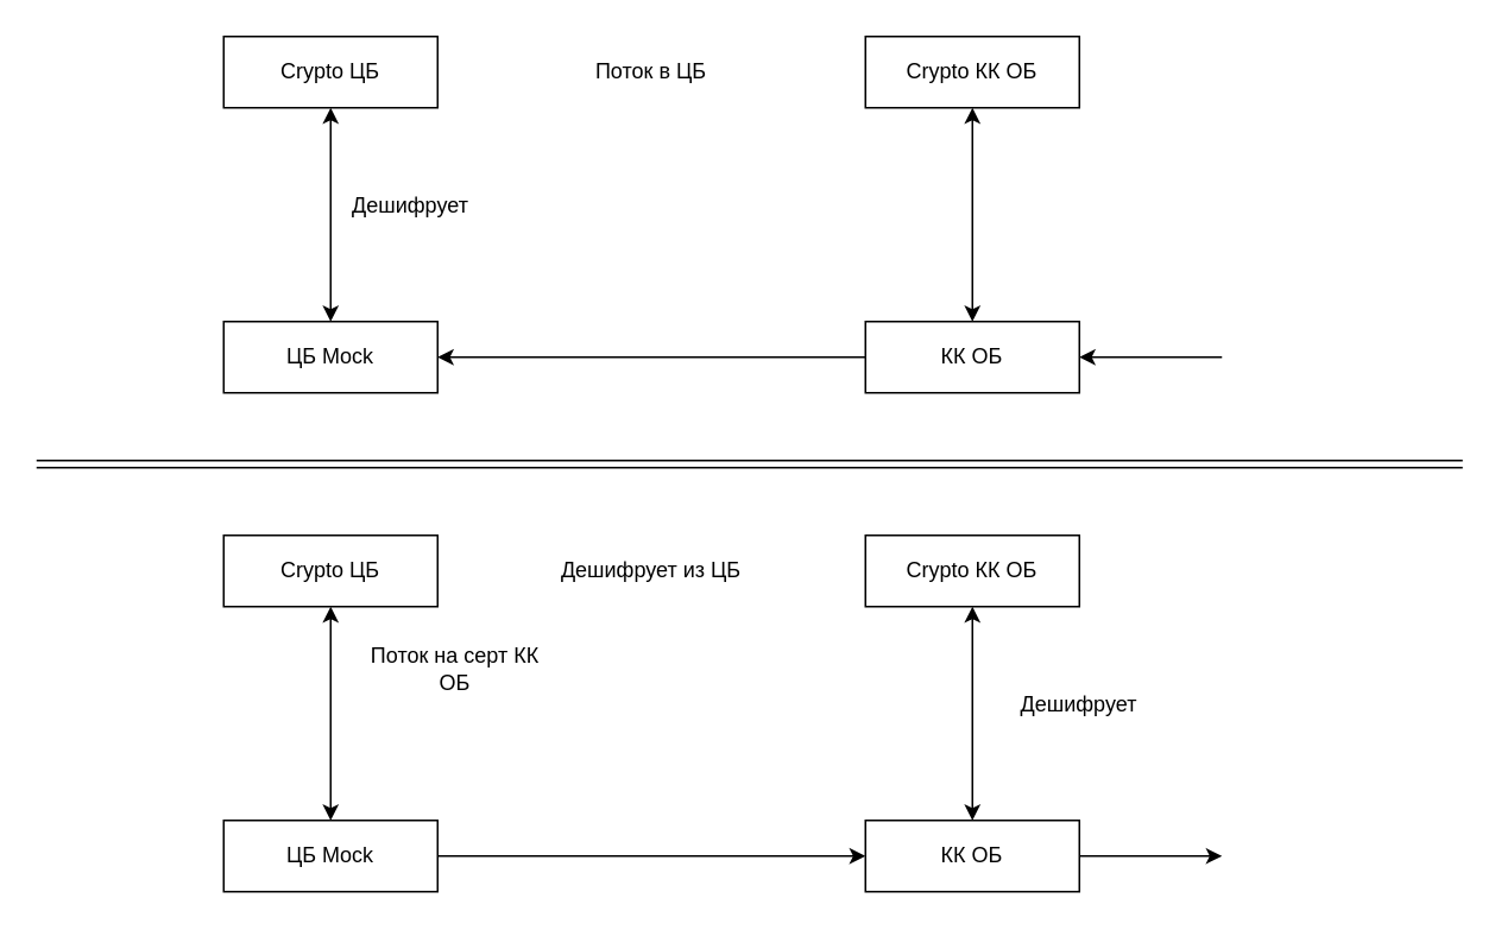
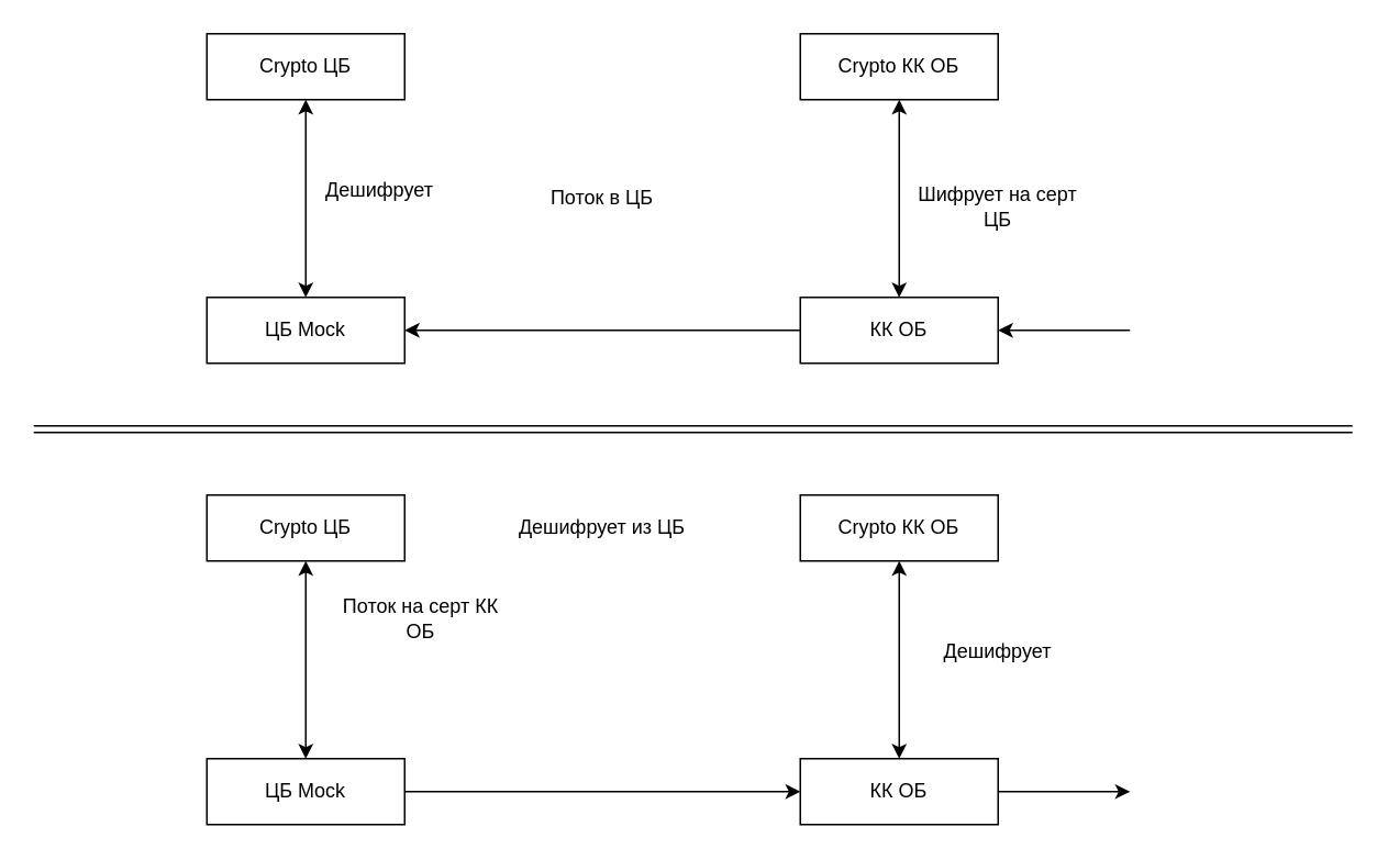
- <mxCell id="12" value="Поток в ЦБ" style="text;html=1;align=center;verticalAlign=middle;whiteSpace=wrap;rounded=0;" vertex="1" parent="1"><mxGeometry x="285" y="20" width="160" height="40" as="geometry" /></mxCell>
+ <mxCell id="12" value="Поток в ЦБ" style="text;html=1;align=center;verticalAlign=middle;whiteSpace=wrap;rounded=0;" vertex="1" parent="1"><mxGeometry x="285" y="100" width="160" height="40" as="geometry" /></mxCell>
+ <mxCell id="10" value="Шифрует на серт ЦБ" style="text;html=1;align=center;verticalAlign=middle;whiteSpace=wrap;rounded=0;" vertex="1" parent="1"><mxGeometry x="555" y="110" width="100" height="30" as="geometry" /></mxCell>
